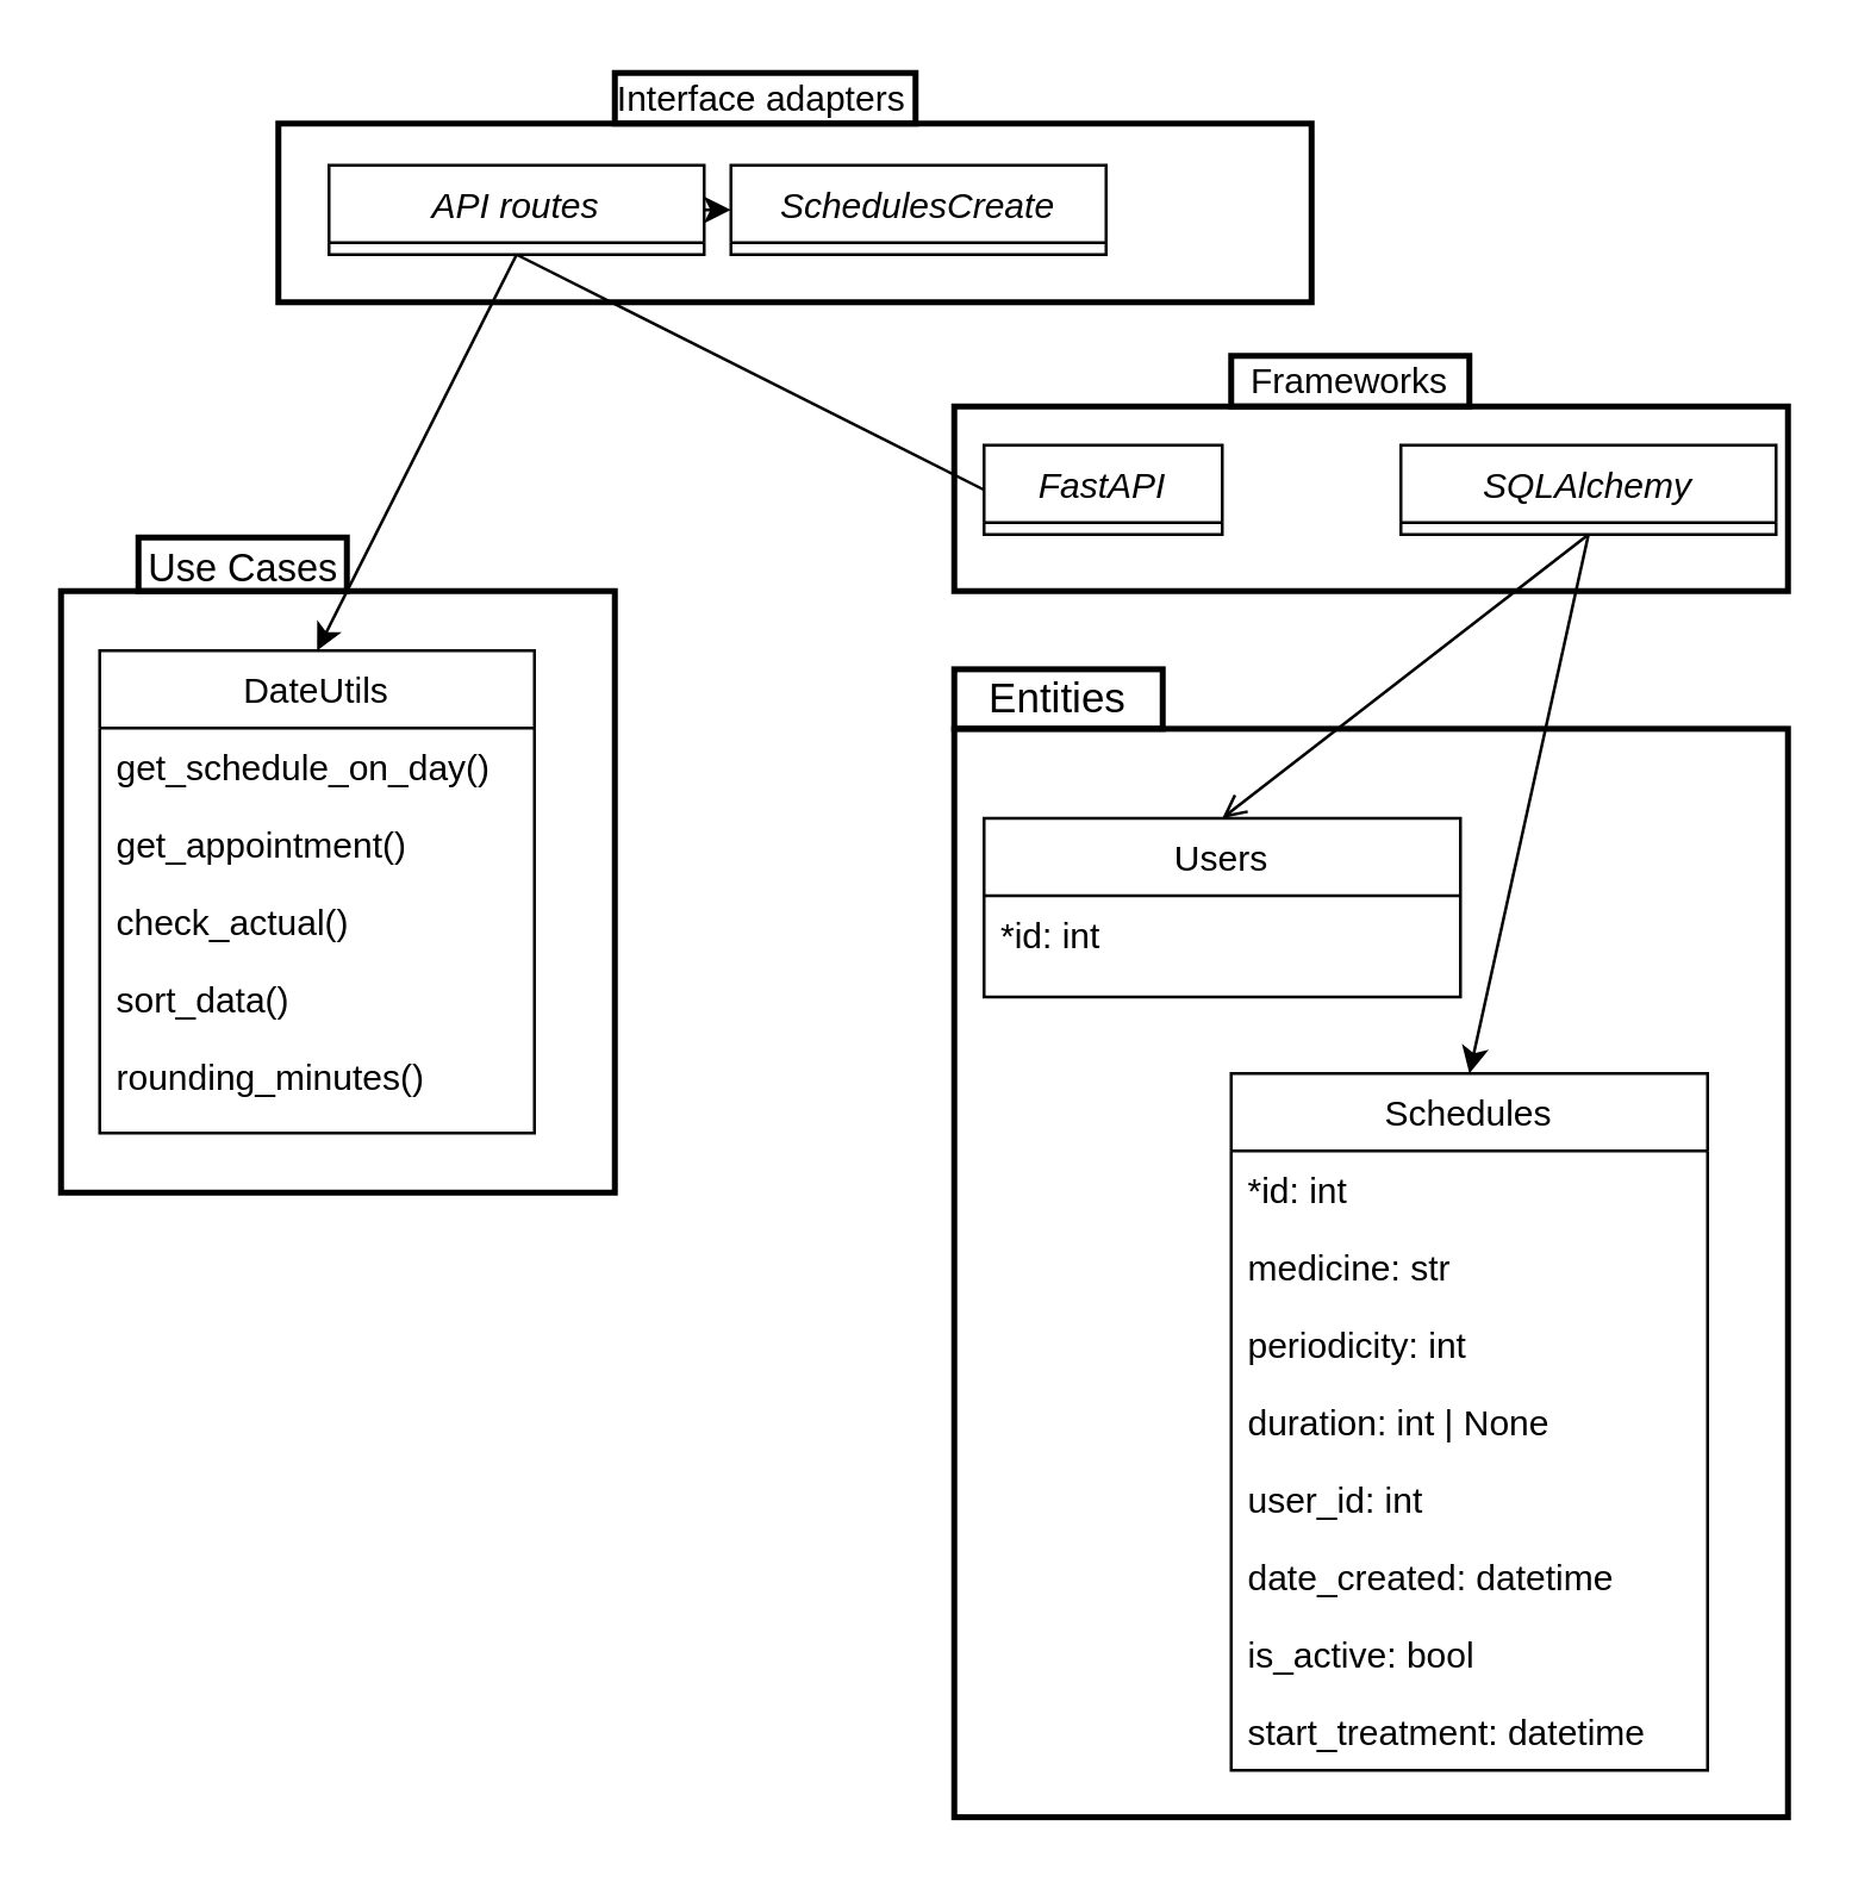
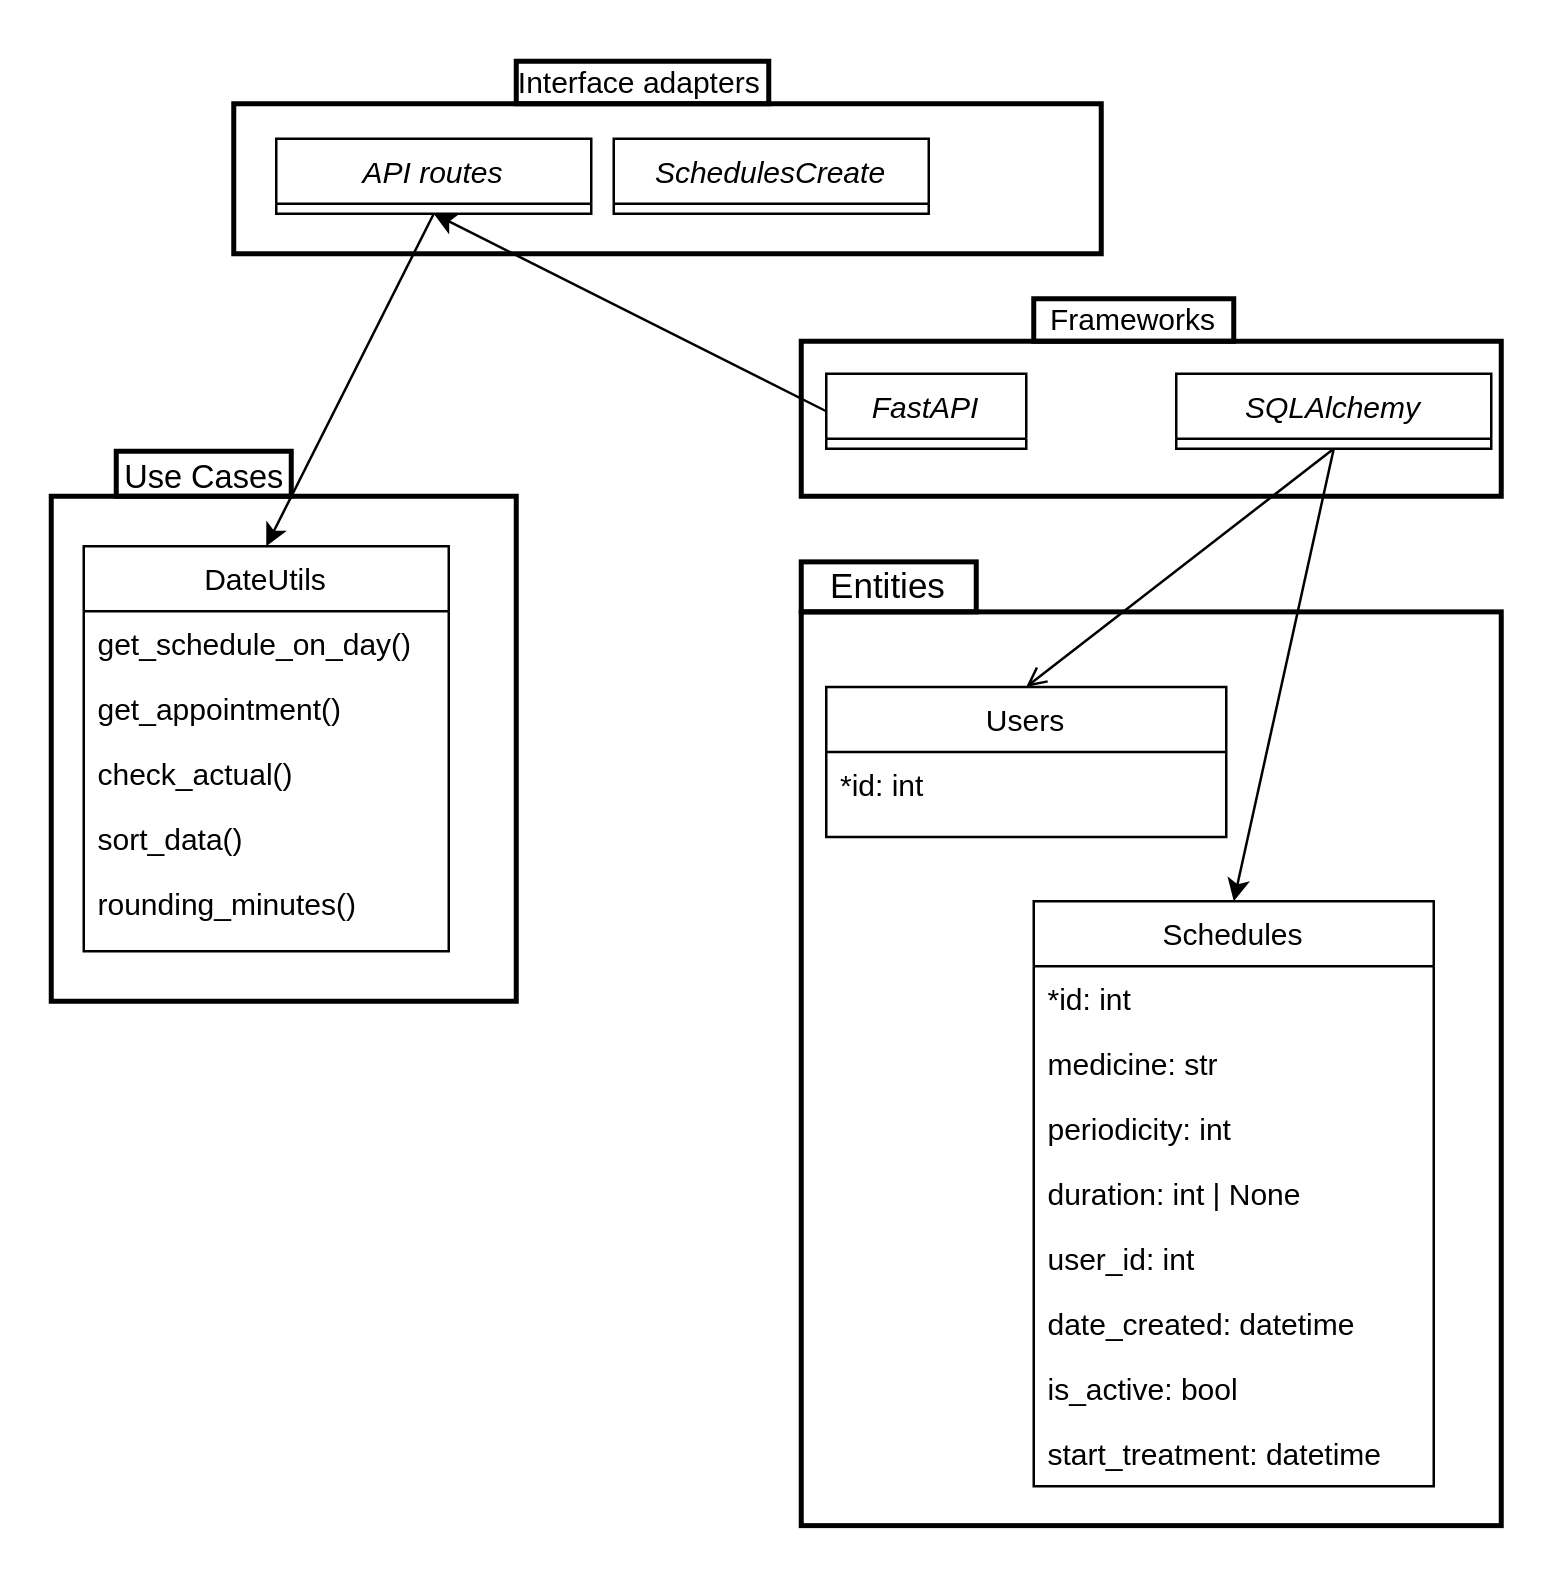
- <mxCell id="12" style="edgeStyle=orthogonalEdgeStyle;rounded=0;orthogonalLoop=1;jettySize=auto;html=1;exitX=1;exitY=0.5;exitDx=0;exitDy=0;entryX=0;entryY=0.5;entryDx=0;entryDy=0;" edge="1" parent="1" source="13" target="14"><mxGeometry relative="1" as="geometry" /></mxCell>
- <mxCell id="37" value="" style="endArrow=none;html=1;rounded=0;entryX=0.5;entryY=1;entryDx=0;entryDy=0;exitX=0;exitY=0.5;exitDx=0;exitDy=0;" edge="1" parent="1" source="16" target="13"><mxGeometry width="50" height="50" relative="1" as="geometry"><mxPoint x="230" y="343" as="sourcePoint" /><mxPoint x="280" y="293" as="targetPoint" /></mxGeometry></mxCell>
+ <mxCell id="37" value="" style="endArrow=classic;html=1;rounded=0;entryX=0.5;entryY=1;entryDx=0;entryDy=0;exitX=0;exitY=0.5;exitDx=0;exitDy=0;" edge="1" parent="1" source="16" target="13"><mxGeometry width="50" height="50" relative="1" as="geometry"><mxPoint x="230" y="343" as="sourcePoint" /><mxPoint x="280" y="293" as="targetPoint" /></mxGeometry></mxCell>
